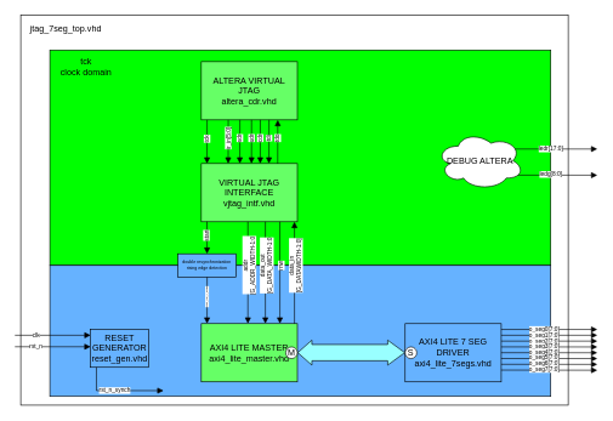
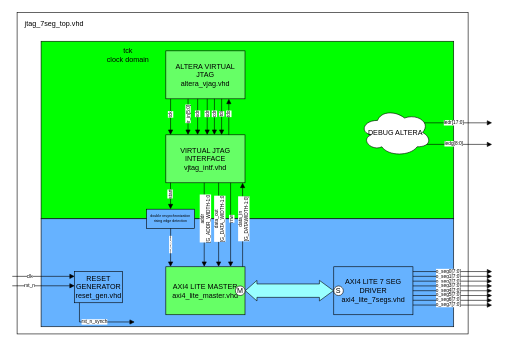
- <mxCell id="62" value="tck&lt;br&gt;clock domain" style="text;html=1;strokeColor=none;fillColor=none;align=center;verticalAlign=middle;whiteSpace=wrap;rounded=0;" vertex="1" parent="1"><mxGeometry x="72" y="76" width="92" height="30" as="geometry" /></mxCell>
+ <mxCell id="62" value="tck&lt;br&gt;clock domain" style="text;html=1;strokeColor=none;fillColor=none;align=center;verticalAlign=middle;whiteSpace=wrap;rounded=0;" vertex="1" parent="1"><mxGeometry x="167" y="76" width="92" height="30" as="geometry" /></mxCell>
- <mxCell id="40" value="ALTERA VIRTUAL JTAG&lt;br&gt;altera_cdr.vhd" style="rounded=0;whiteSpace=wrap;html=1;fillColor=#66FF66;" vertex="1" parent="1"><mxGeometry x="276" y="84" width="132" height="80" as="geometry" /></mxCell>
+ <mxCell id="40" value="ALTERA VIRTUAL JTAG&lt;br&gt;altera_vjag.vhd" style="rounded=0;whiteSpace=wrap;html=1;fillColor=#66FF66;" vertex="1" parent="1"><mxGeometry x="276" y="84" width="132" height="80" as="geometry" /></mxCell>
